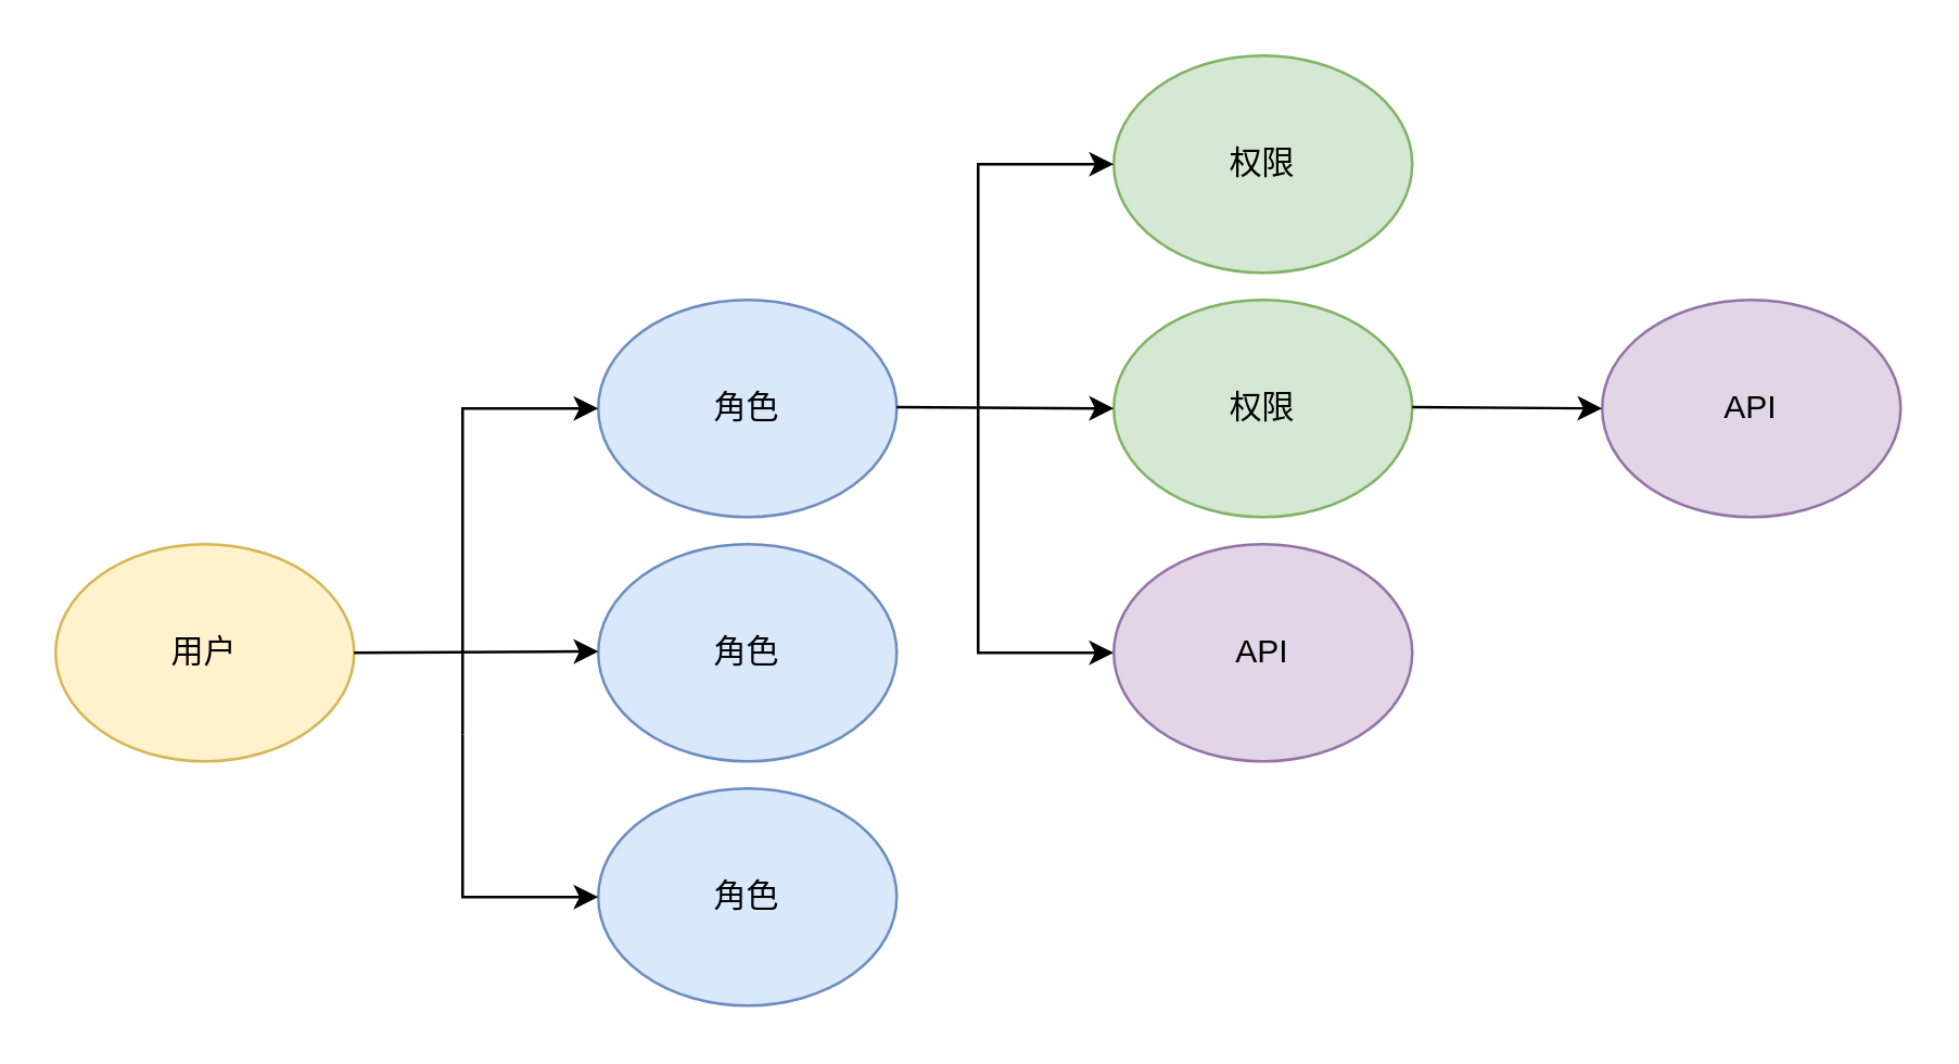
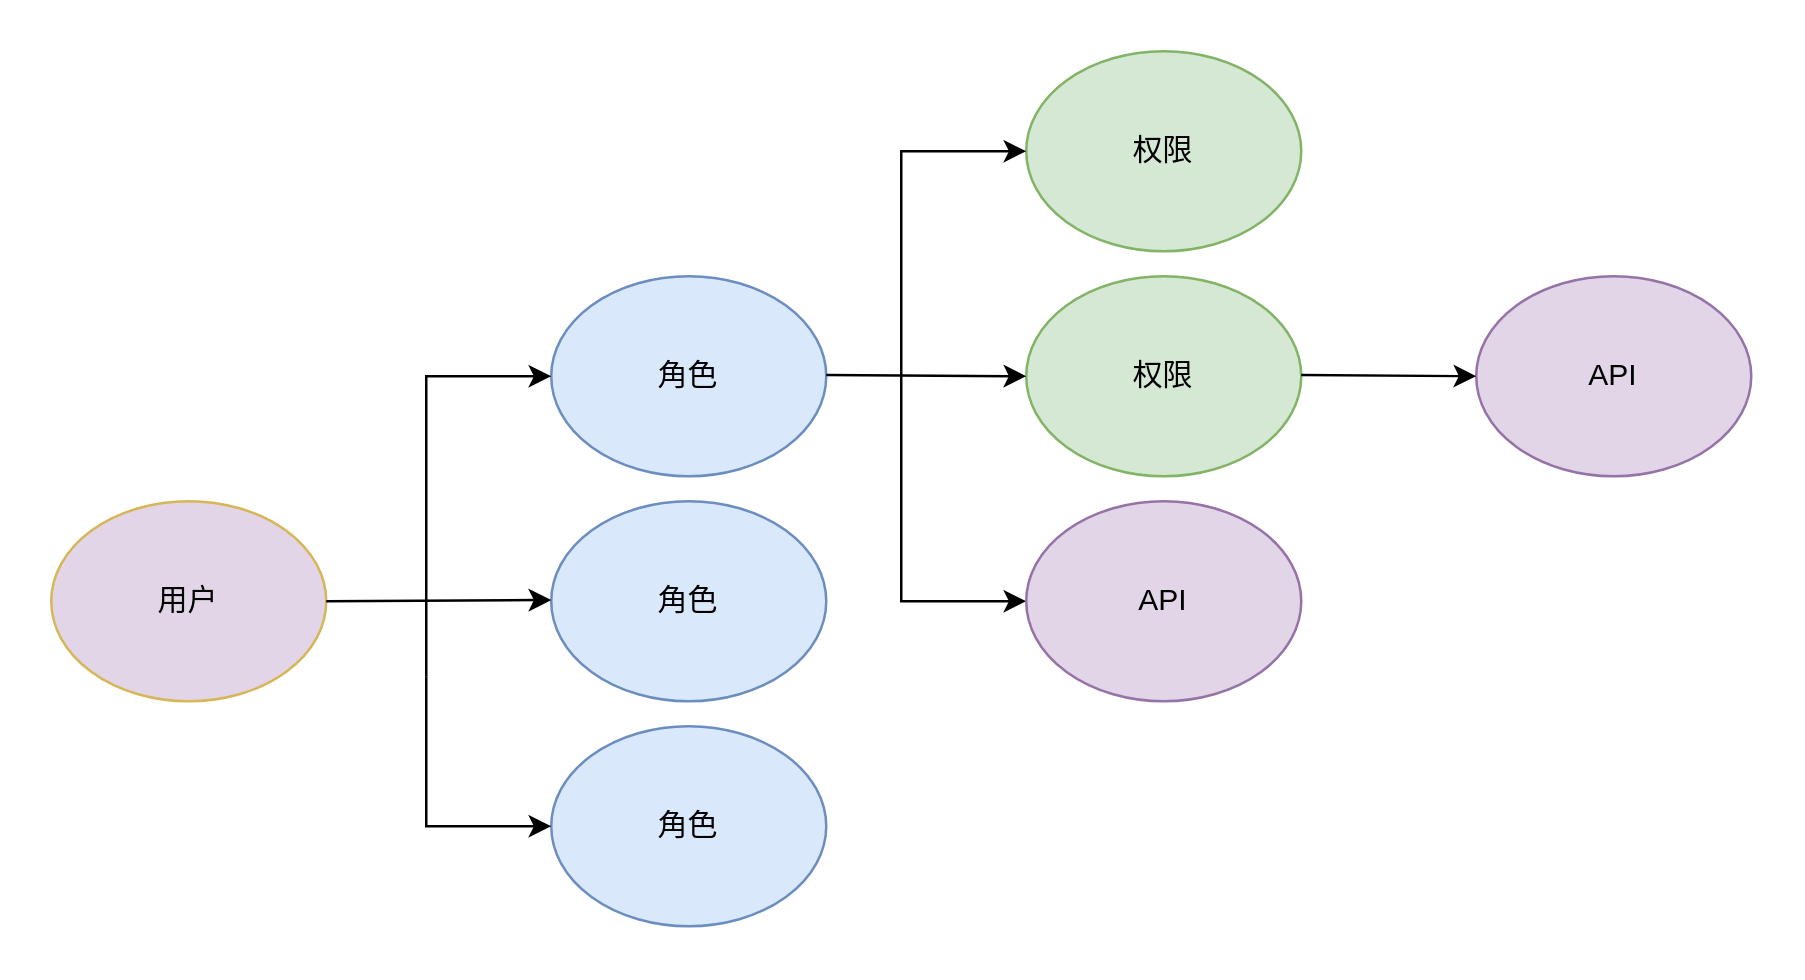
- <mxCell id="2" value="用户" style="ellipse;whiteSpace=wrap;html=1;fillColor=#fff2cc;strokeColor=#d6b656;" parent="1" vertex="1"><mxGeometry x="20" y="200" width="110" height="80" as="geometry" /></mxCell>
+ <mxCell id="2" value="用户" style="ellipse;whiteSpace=wrap;html=1;fillColor=#e1d5e7;strokeColor=#d6b656;" parent="1" vertex="1"><mxGeometry x="20" y="200" width="110" height="80" as="geometry" /></mxCell>
